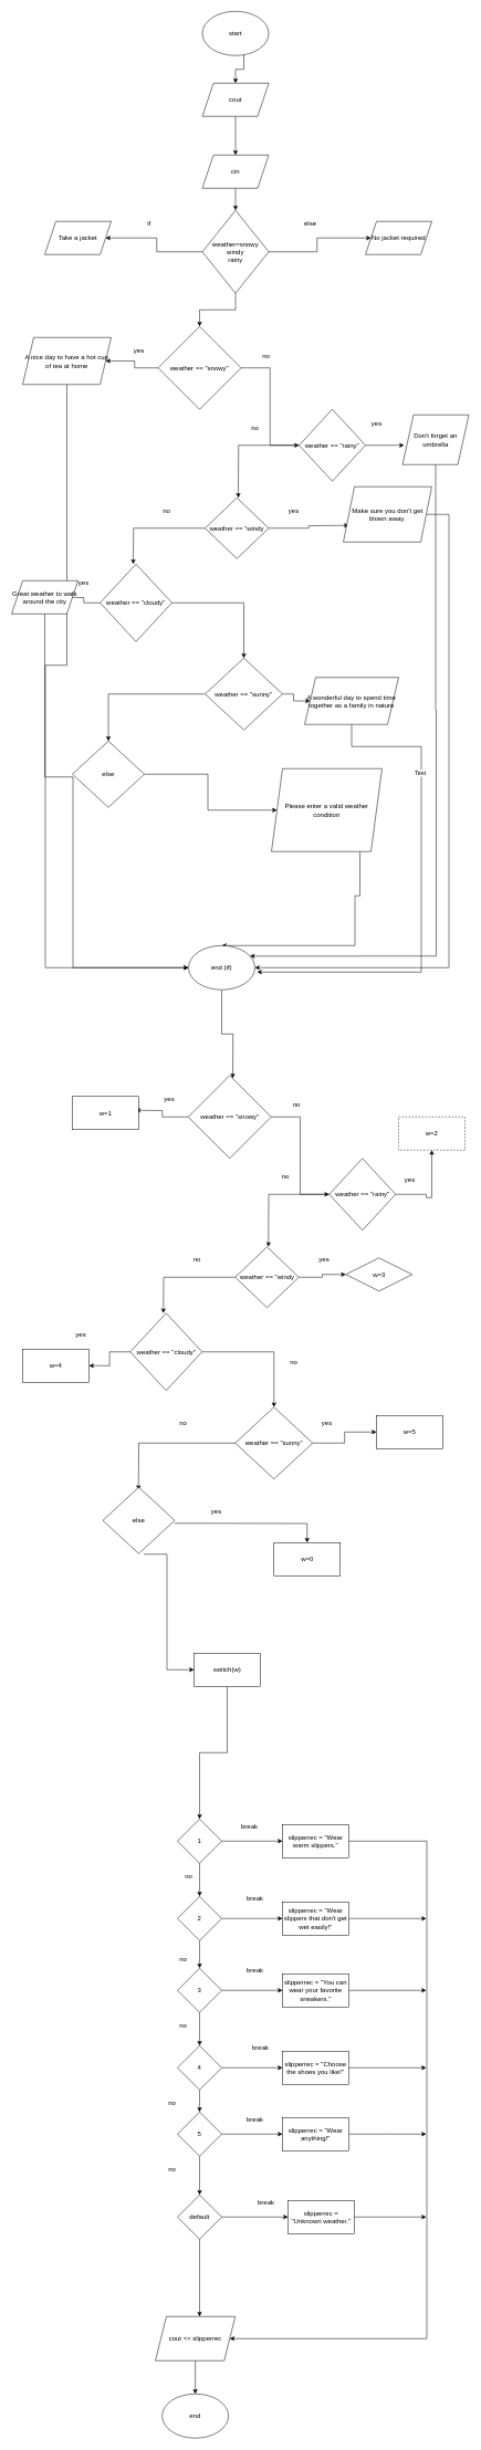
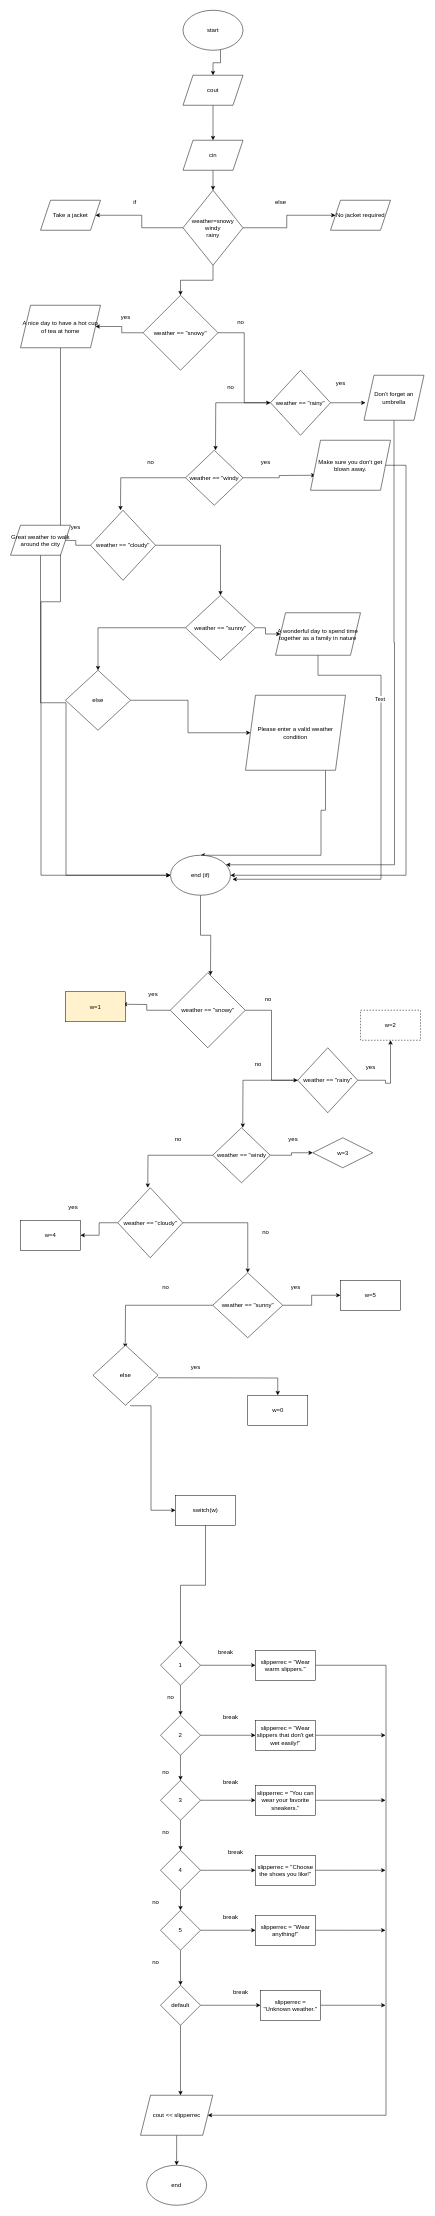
- <mxCell id="79" value="w=1" style="rounded=0;whiteSpace=wrap;html=1;" vertex="1" parent="1"><mxGeometry x="129.5" y="1983" width="120" height="60" as="geometry" /></mxCell>
+ <mxCell id="79" value="w=1" style="rounded=0;whiteSpace=wrap;html=1;fillColor=#fff2cc;" vertex="1" parent="1"><mxGeometry x="129.5" y="1983" width="120" height="60" as="geometry" /></mxCell>
